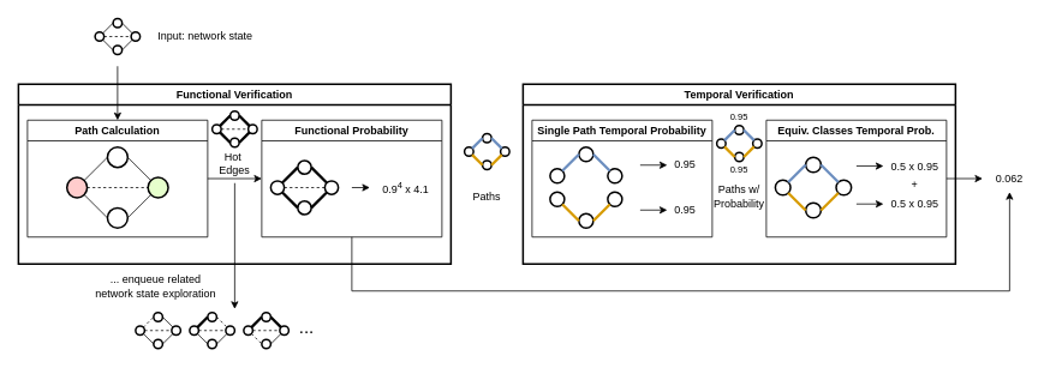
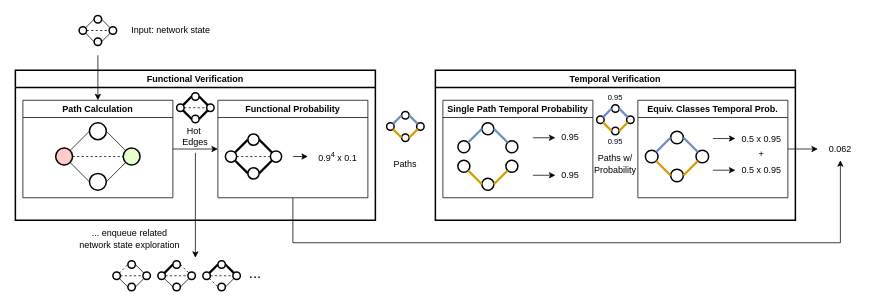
- <mxCell id="35" value="0.9&lt;sup&gt;4&lt;/sup&gt;&amp;nbsp;x 4.1" style="text;html=1;strokeColor=none;fillColor=none;align=center;verticalAlign=middle;whiteSpace=wrap;rounded=0;" parent="24" vertex="1"><mxGeometry x="130" y="60" width="60" height="30" as="geometry" /></mxCell>
+ <mxCell id="35" value="0.9&lt;sup&gt;4&lt;/sup&gt;&amp;nbsp;x 0.1" style="text;html=1;strokeColor=none;fillColor=none;align=center;verticalAlign=middle;whiteSpace=wrap;rounded=0;" parent="24" vertex="1"><mxGeometry x="130" y="60" width="60" height="30" as="geometry" /></mxCell>
